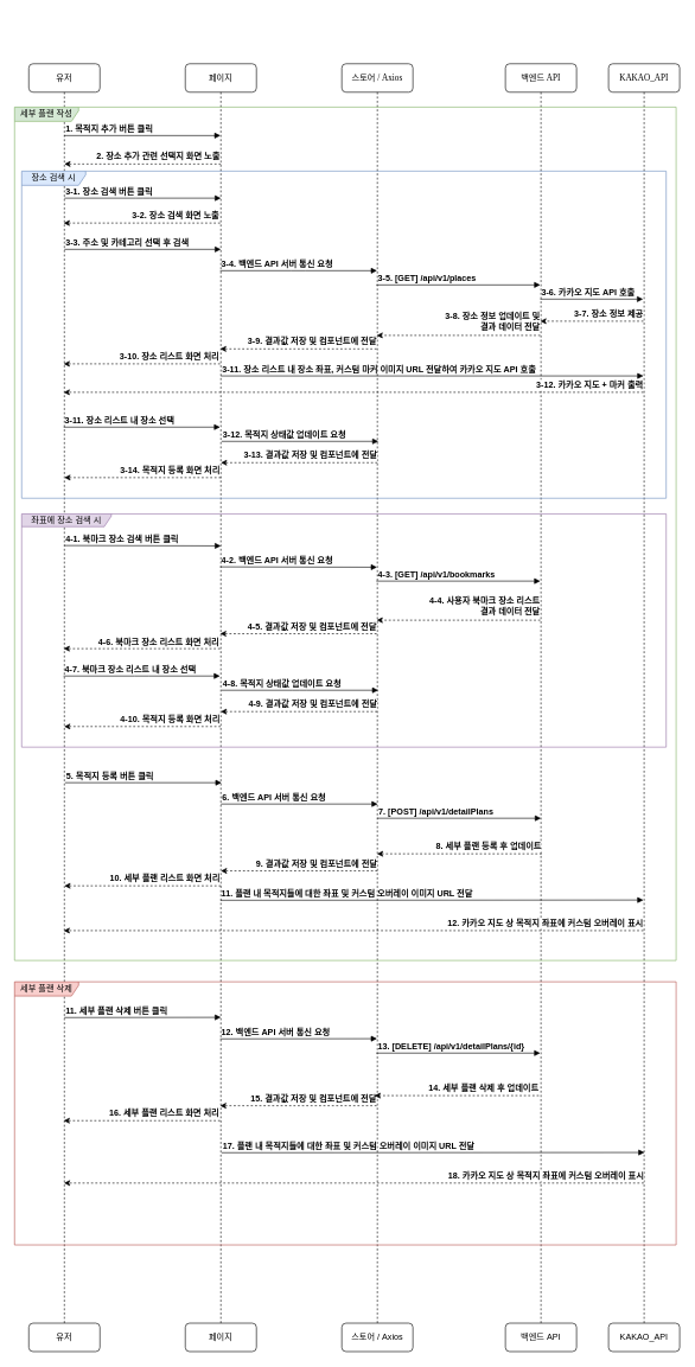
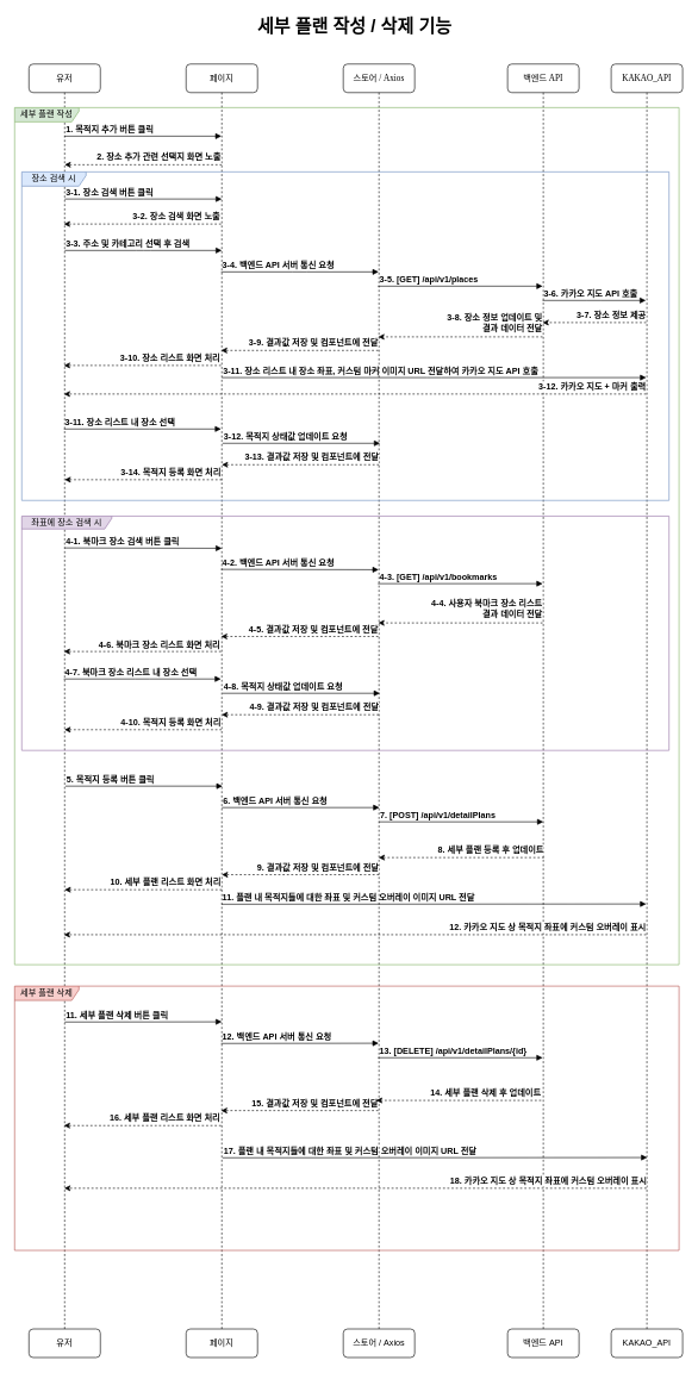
+ <mxCell id="11" value="&lt;span style=&quot;font-size: 25px;&quot;&gt;&lt;b&gt;세부 플랜 작성 / 삭제 기능&lt;/b&gt;&lt;/span&gt;" style="text;html=1;strokeColor=none;fillColor=none;align=center;verticalAlign=middle;whiteSpace=wrap;rounded=0;fontSize=12;" parent="1" vertex="1"><mxGeometry x="100" y="20" width="792" height="30" as="geometry" /></mxCell>
